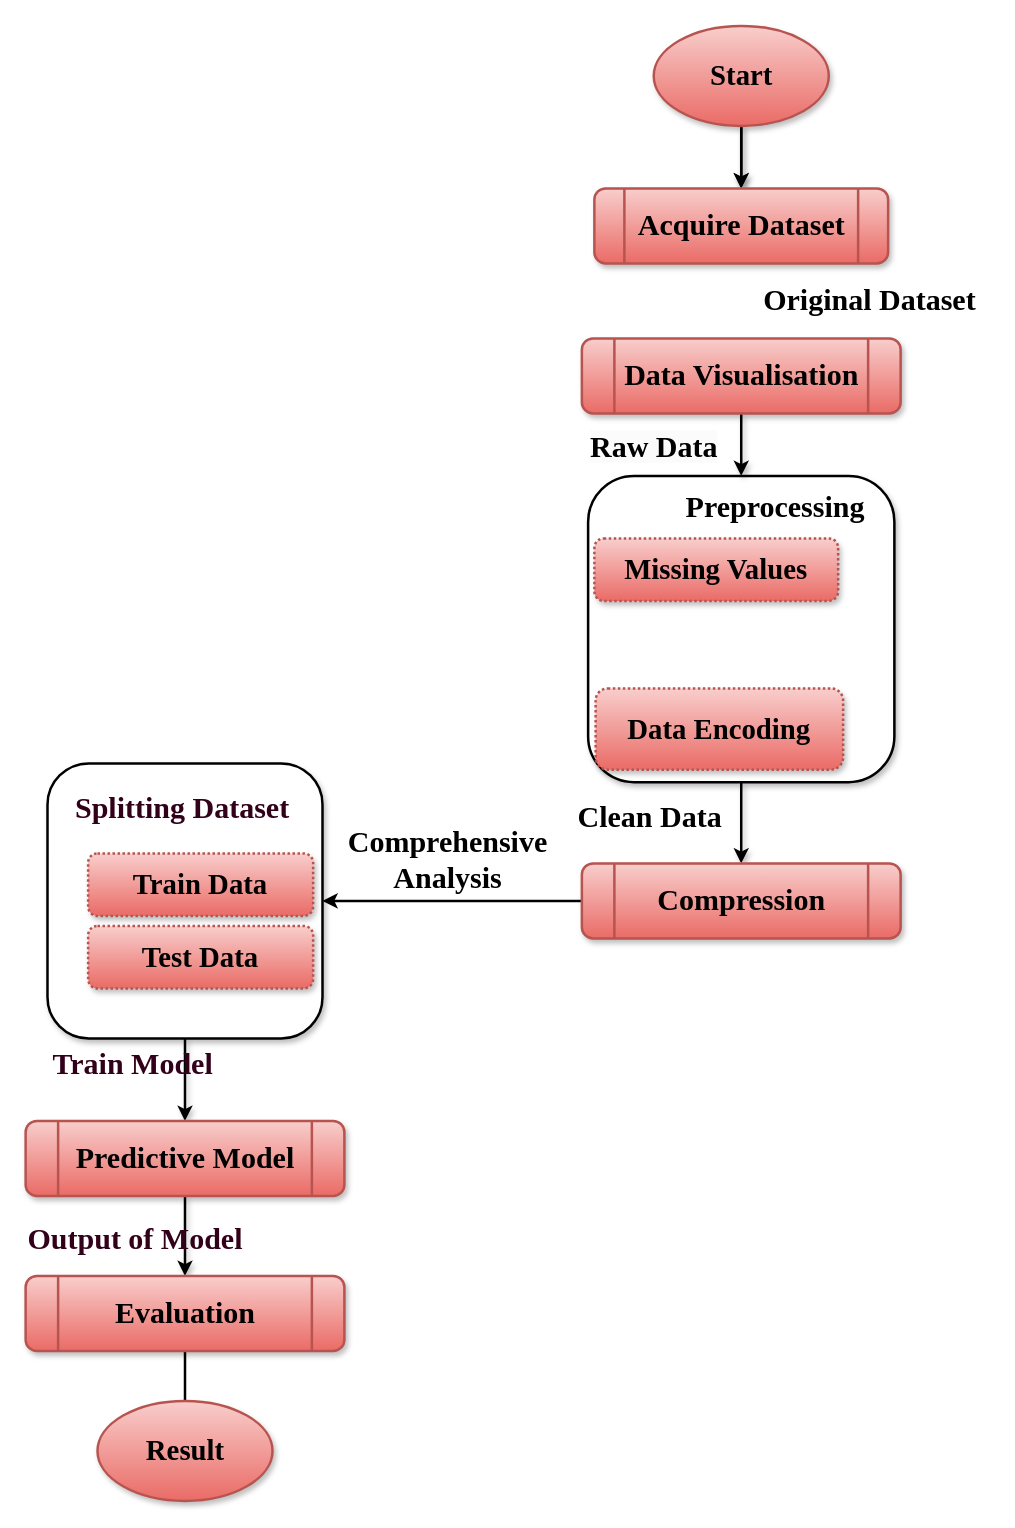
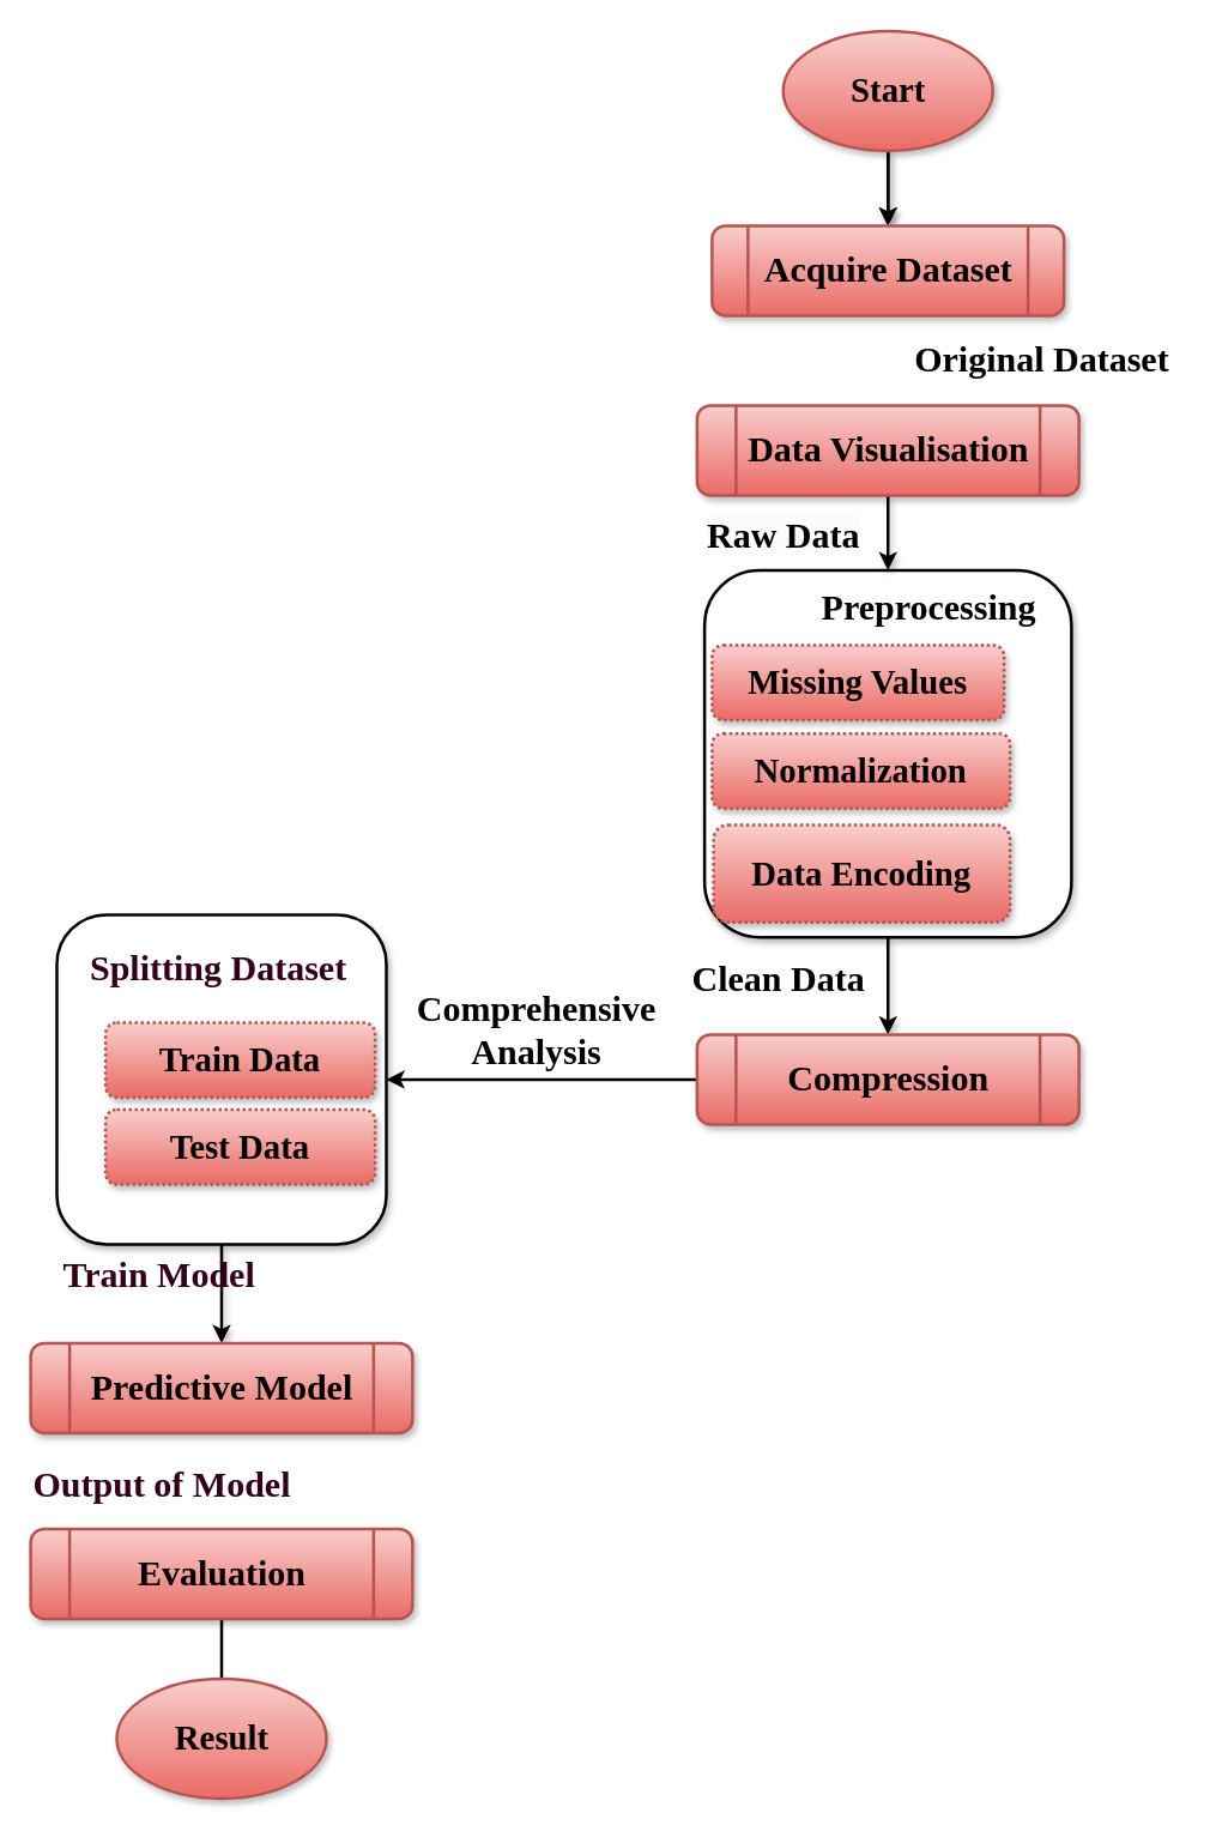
+ <mxCell id="9" value="Normalization" style="rounded=1;whiteSpace=wrap;html=1;fontFamily=Times New Roman;fontSize=23;fontStyle=1;strokeWidth=2;fillColor=#f8cecc;strokeColor=#b85450;dashed=1;dashPattern=1 1;shadow=1;gradientColor=#ea6b66;" parent="1" vertex="1"><mxGeometry x="475" y="489" width="199" height="50" as="geometry" /></mxCell>
- <mxCell id="23" value="" style="edgeStyle=orthogonalEdgeStyle;rounded=0;orthogonalLoop=1;jettySize=auto;html=1;strokeWidth=2;shadow=1;" parent="1" source="24" target="26" edge="1"><mxGeometry relative="1" as="geometry" /></mxCell>
